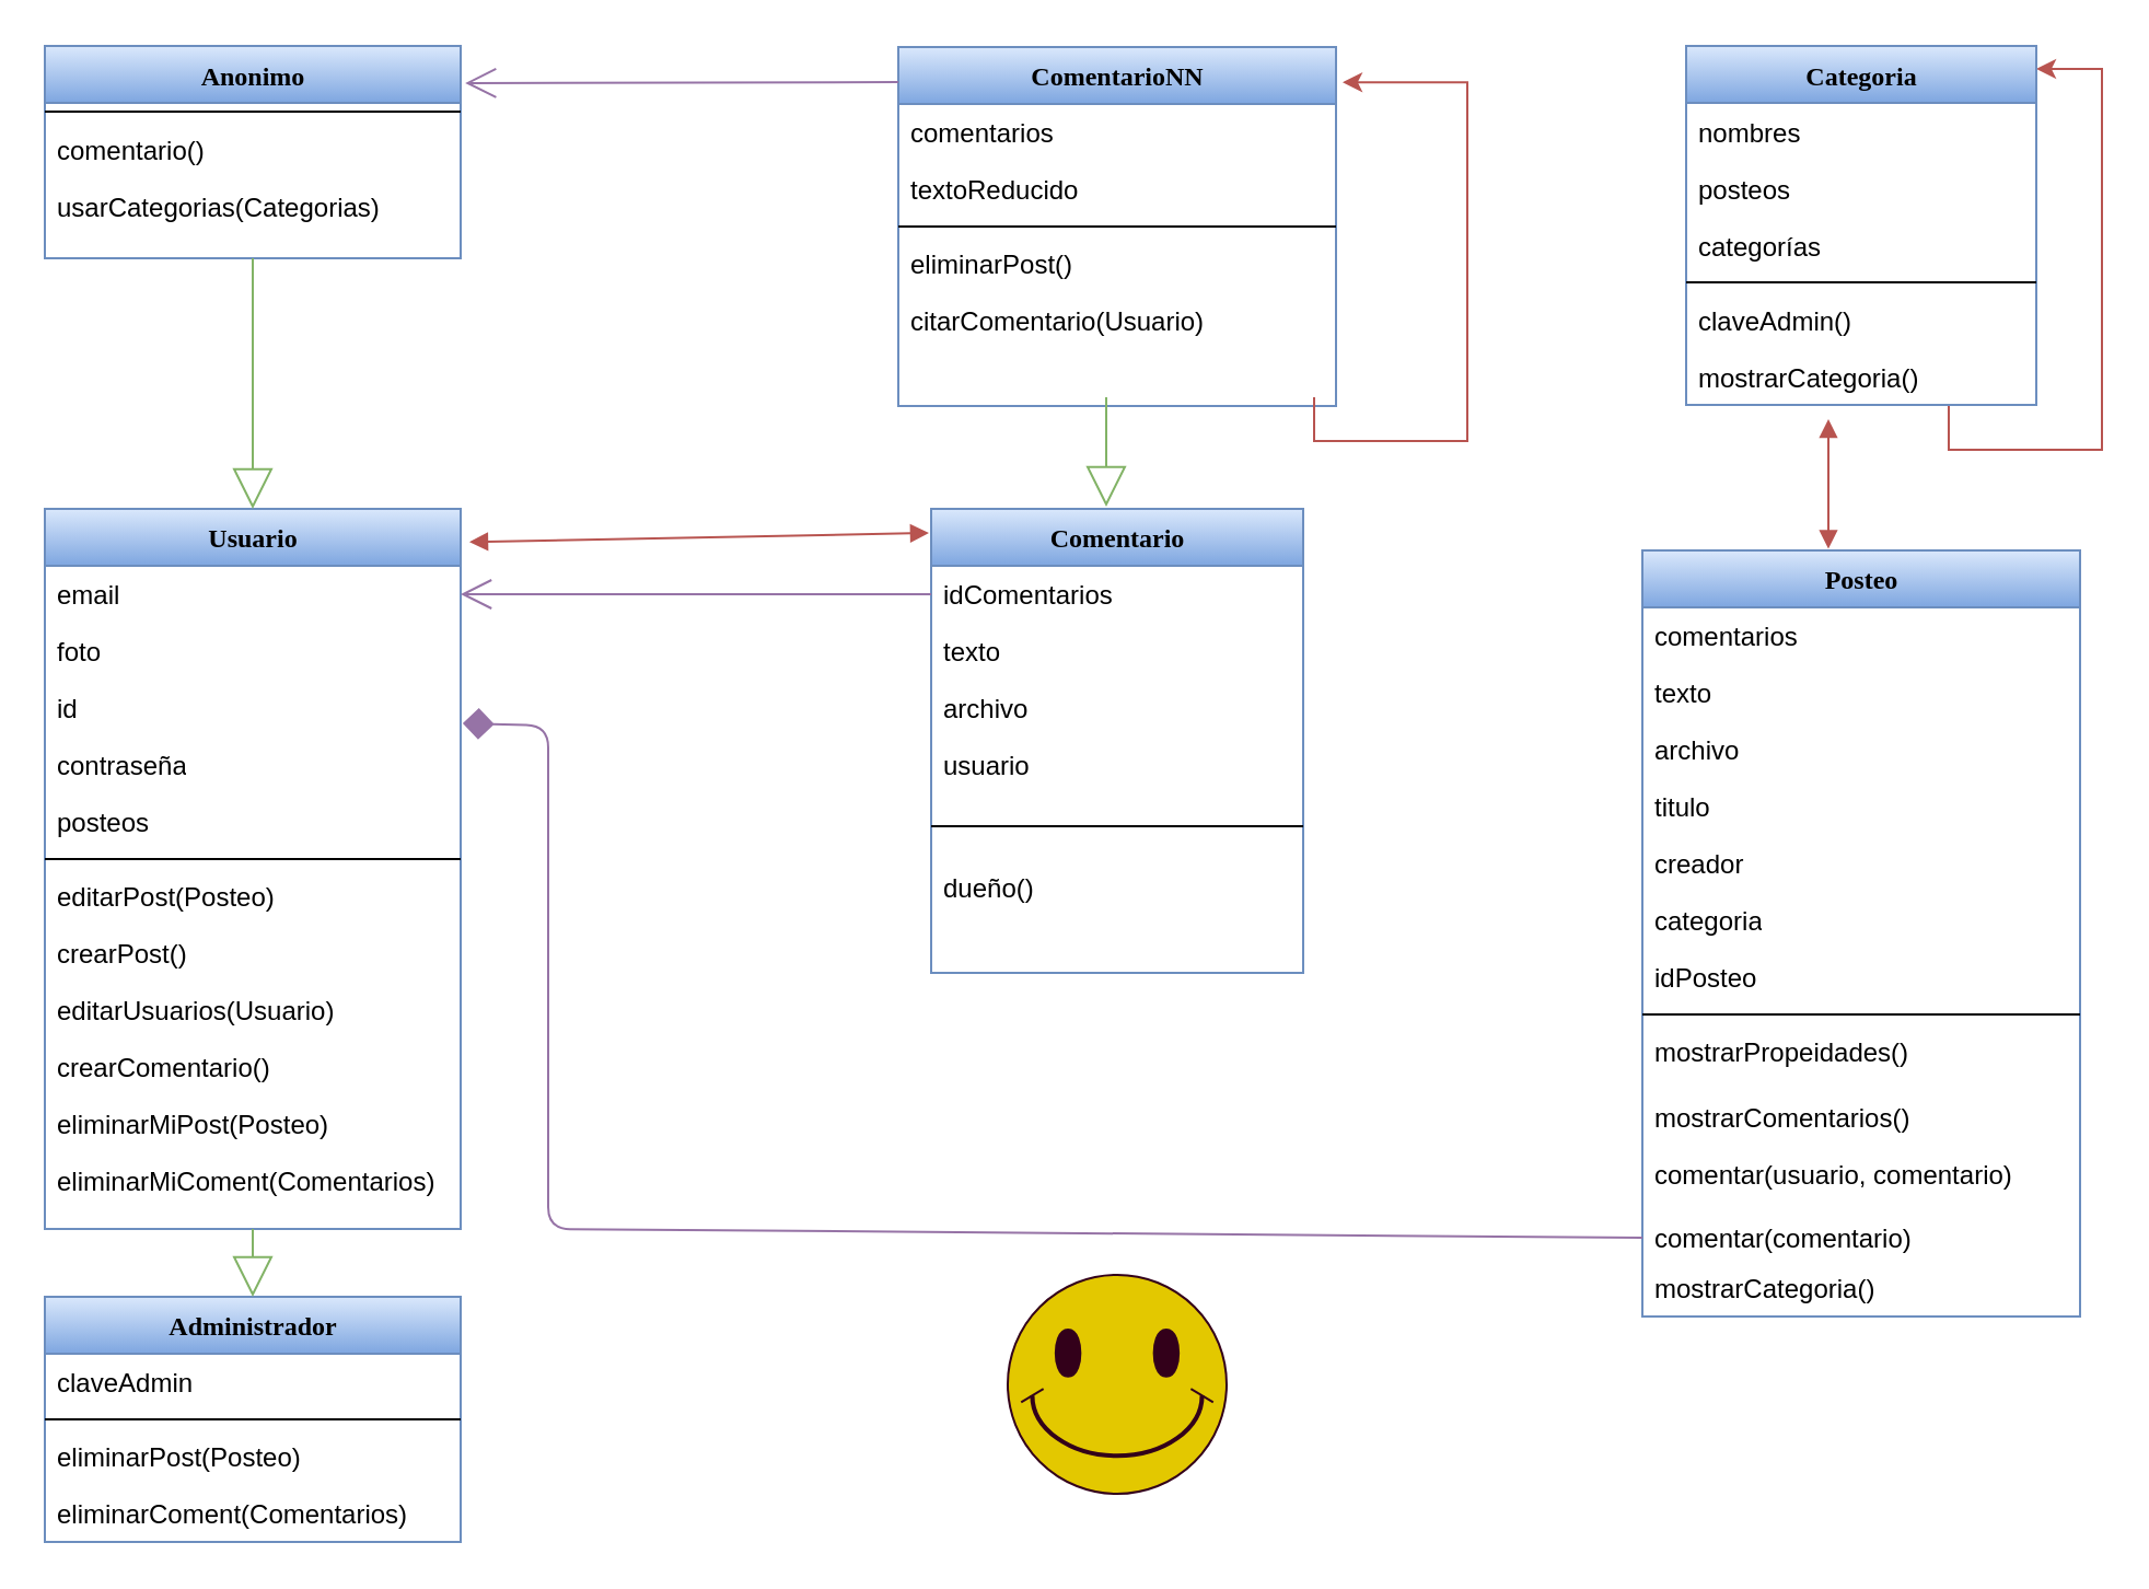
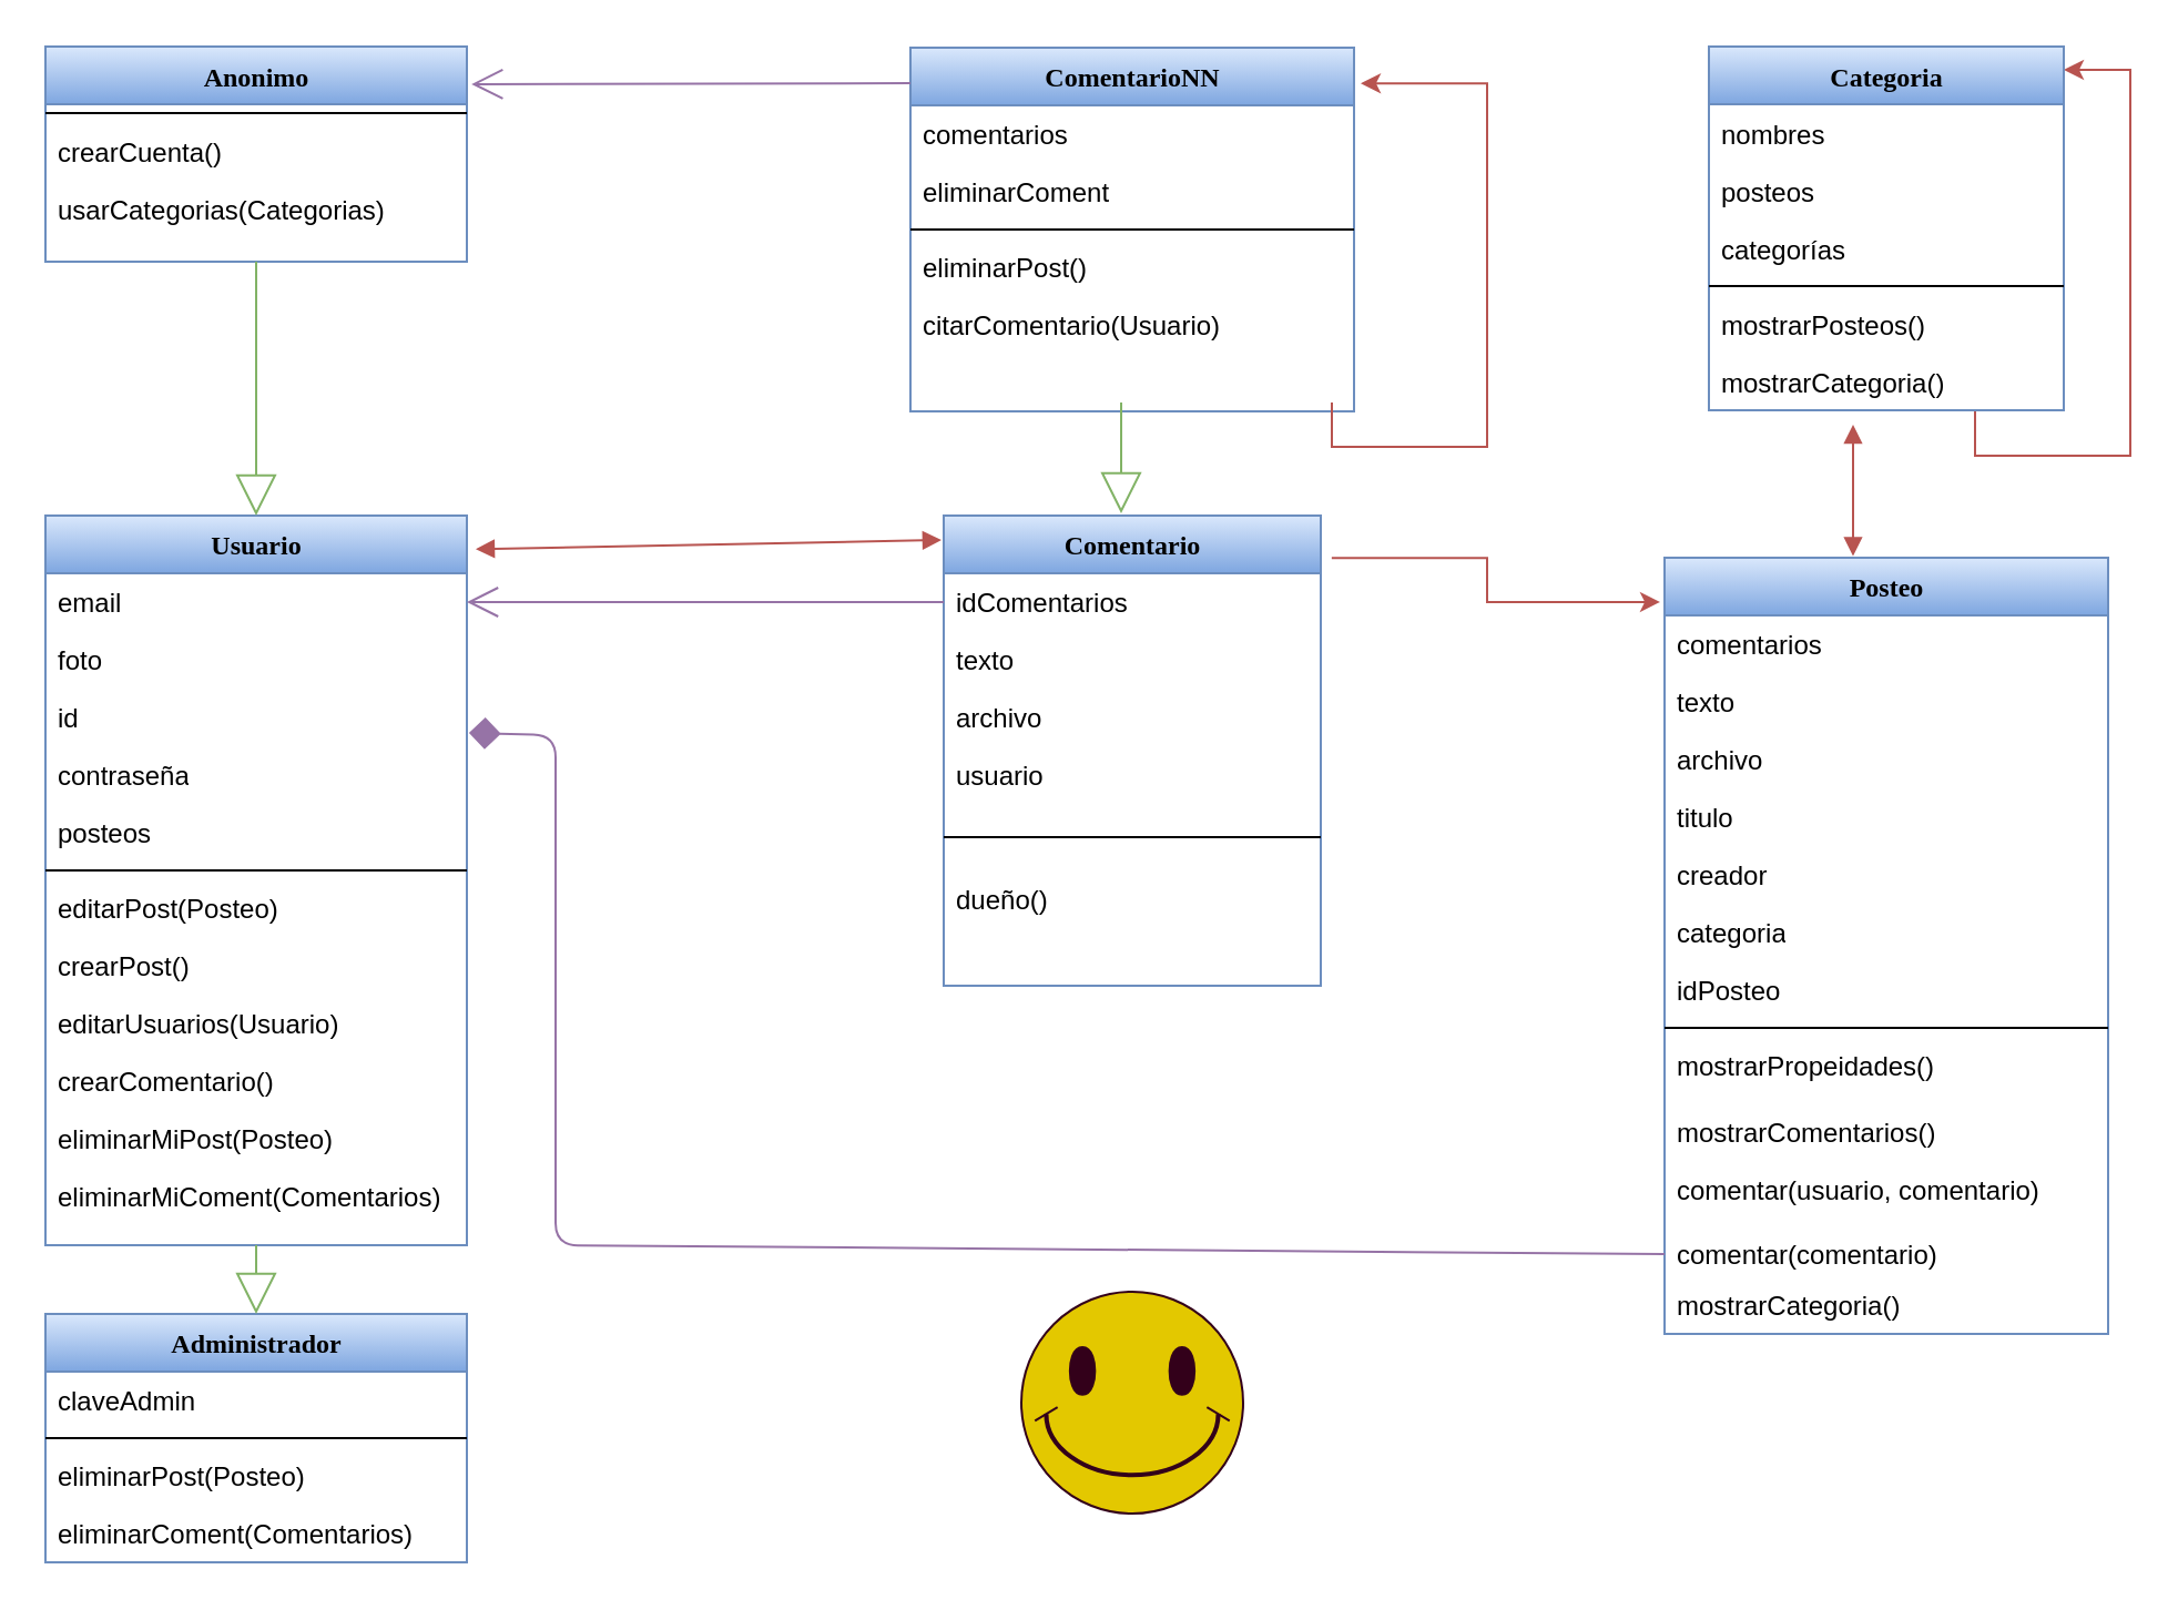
- <mxCell id="4" value="comentario()" style="text;html=1;strokeColor=none;fillColor=none;align=left;verticalAlign=top;spacingLeft=4;spacingRight=4;whiteSpace=wrap;overflow=hidden;rotatable=0;points=[[0,0.5],[1,0.5]];portConstraint=eastwest;" parent="2" vertex="1"><mxGeometry y="34" width="190" height="26" as="geometry" /></mxCell>
+ <mxCell id="4" value="crearCuenta()" style="text;html=1;strokeColor=none;fillColor=none;align=left;verticalAlign=top;spacingLeft=4;spacingRight=4;whiteSpace=wrap;overflow=hidden;rotatable=0;points=[[0,0.5],[1,0.5]];portConstraint=eastwest;" parent="2" vertex="1"><mxGeometry y="34" width="190" height="26" as="geometry" /></mxCell>
- <mxCell id="56" value="textoReducido" style="text;html=1;strokeColor=none;fillColor=none;align=left;verticalAlign=top;spacingLeft=4;spacingRight=4;whiteSpace=wrap;overflow=hidden;rotatable=0;points=[[0,0.5],[1,0.5]];portConstraint=eastwest;" parent="54" vertex="1"><mxGeometry y="52" width="200" height="26" as="geometry" /></mxCell>
+ <mxCell id="56" value="eliminarComent" style="text;html=1;strokeColor=none;fillColor=none;align=left;verticalAlign=top;spacingLeft=4;spacingRight=4;whiteSpace=wrap;overflow=hidden;rotatable=0;points=[[0,0.5],[1,0.5]];portConstraint=eastwest;" parent="54" vertex="1"><mxGeometry y="52" width="200" height="26" as="geometry" /></mxCell>
- <mxCell id="37" value="claveAdmin()" style="text;html=1;strokeColor=none;fillColor=none;align=left;verticalAlign=top;spacingLeft=4;spacingRight=4;whiteSpace=wrap;overflow=hidden;rotatable=0;points=[[0,0.5],[1,0.5]];portConstraint=eastwest;" parent="32" vertex="1"><mxGeometry y="112" width="160" height="26" as="geometry" /></mxCell>
+ <mxCell id="37" value="mostrarPosteos()" style="text;html=1;strokeColor=none;fillColor=none;align=left;verticalAlign=top;spacingLeft=4;spacingRight=4;whiteSpace=wrap;overflow=hidden;rotatable=0;points=[[0,0.5],[1,0.5]];portConstraint=eastwest;" parent="32" vertex="1"><mxGeometry y="112" width="160" height="26" as="geometry" /></mxCell>
+ <mxCell id="68" style="edgeStyle=orthogonalEdgeStyle;rounded=0;orthogonalLoop=1;jettySize=auto;html=1;gradientColor=#ea6b66;fillColor=#f8cecc;strokeColor=#b85450;exitX=1.029;exitY=0.09;exitDx=0;exitDy=0;exitPerimeter=0;entryX=-0.01;entryY=0.057;entryDx=0;entryDy=0;entryPerimeter=0;" edge="1" parent="1" source="43" target="6"><mxGeometry relative="1" as="geometry"><mxPoint x="710" y="271" as="targetPoint" /><mxPoint x="630" y="271" as="sourcePoint" /><Array as="points"><mxPoint x="670" y="251" /><mxPoint x="670" y="271" /></Array></mxGeometry></mxCell>
